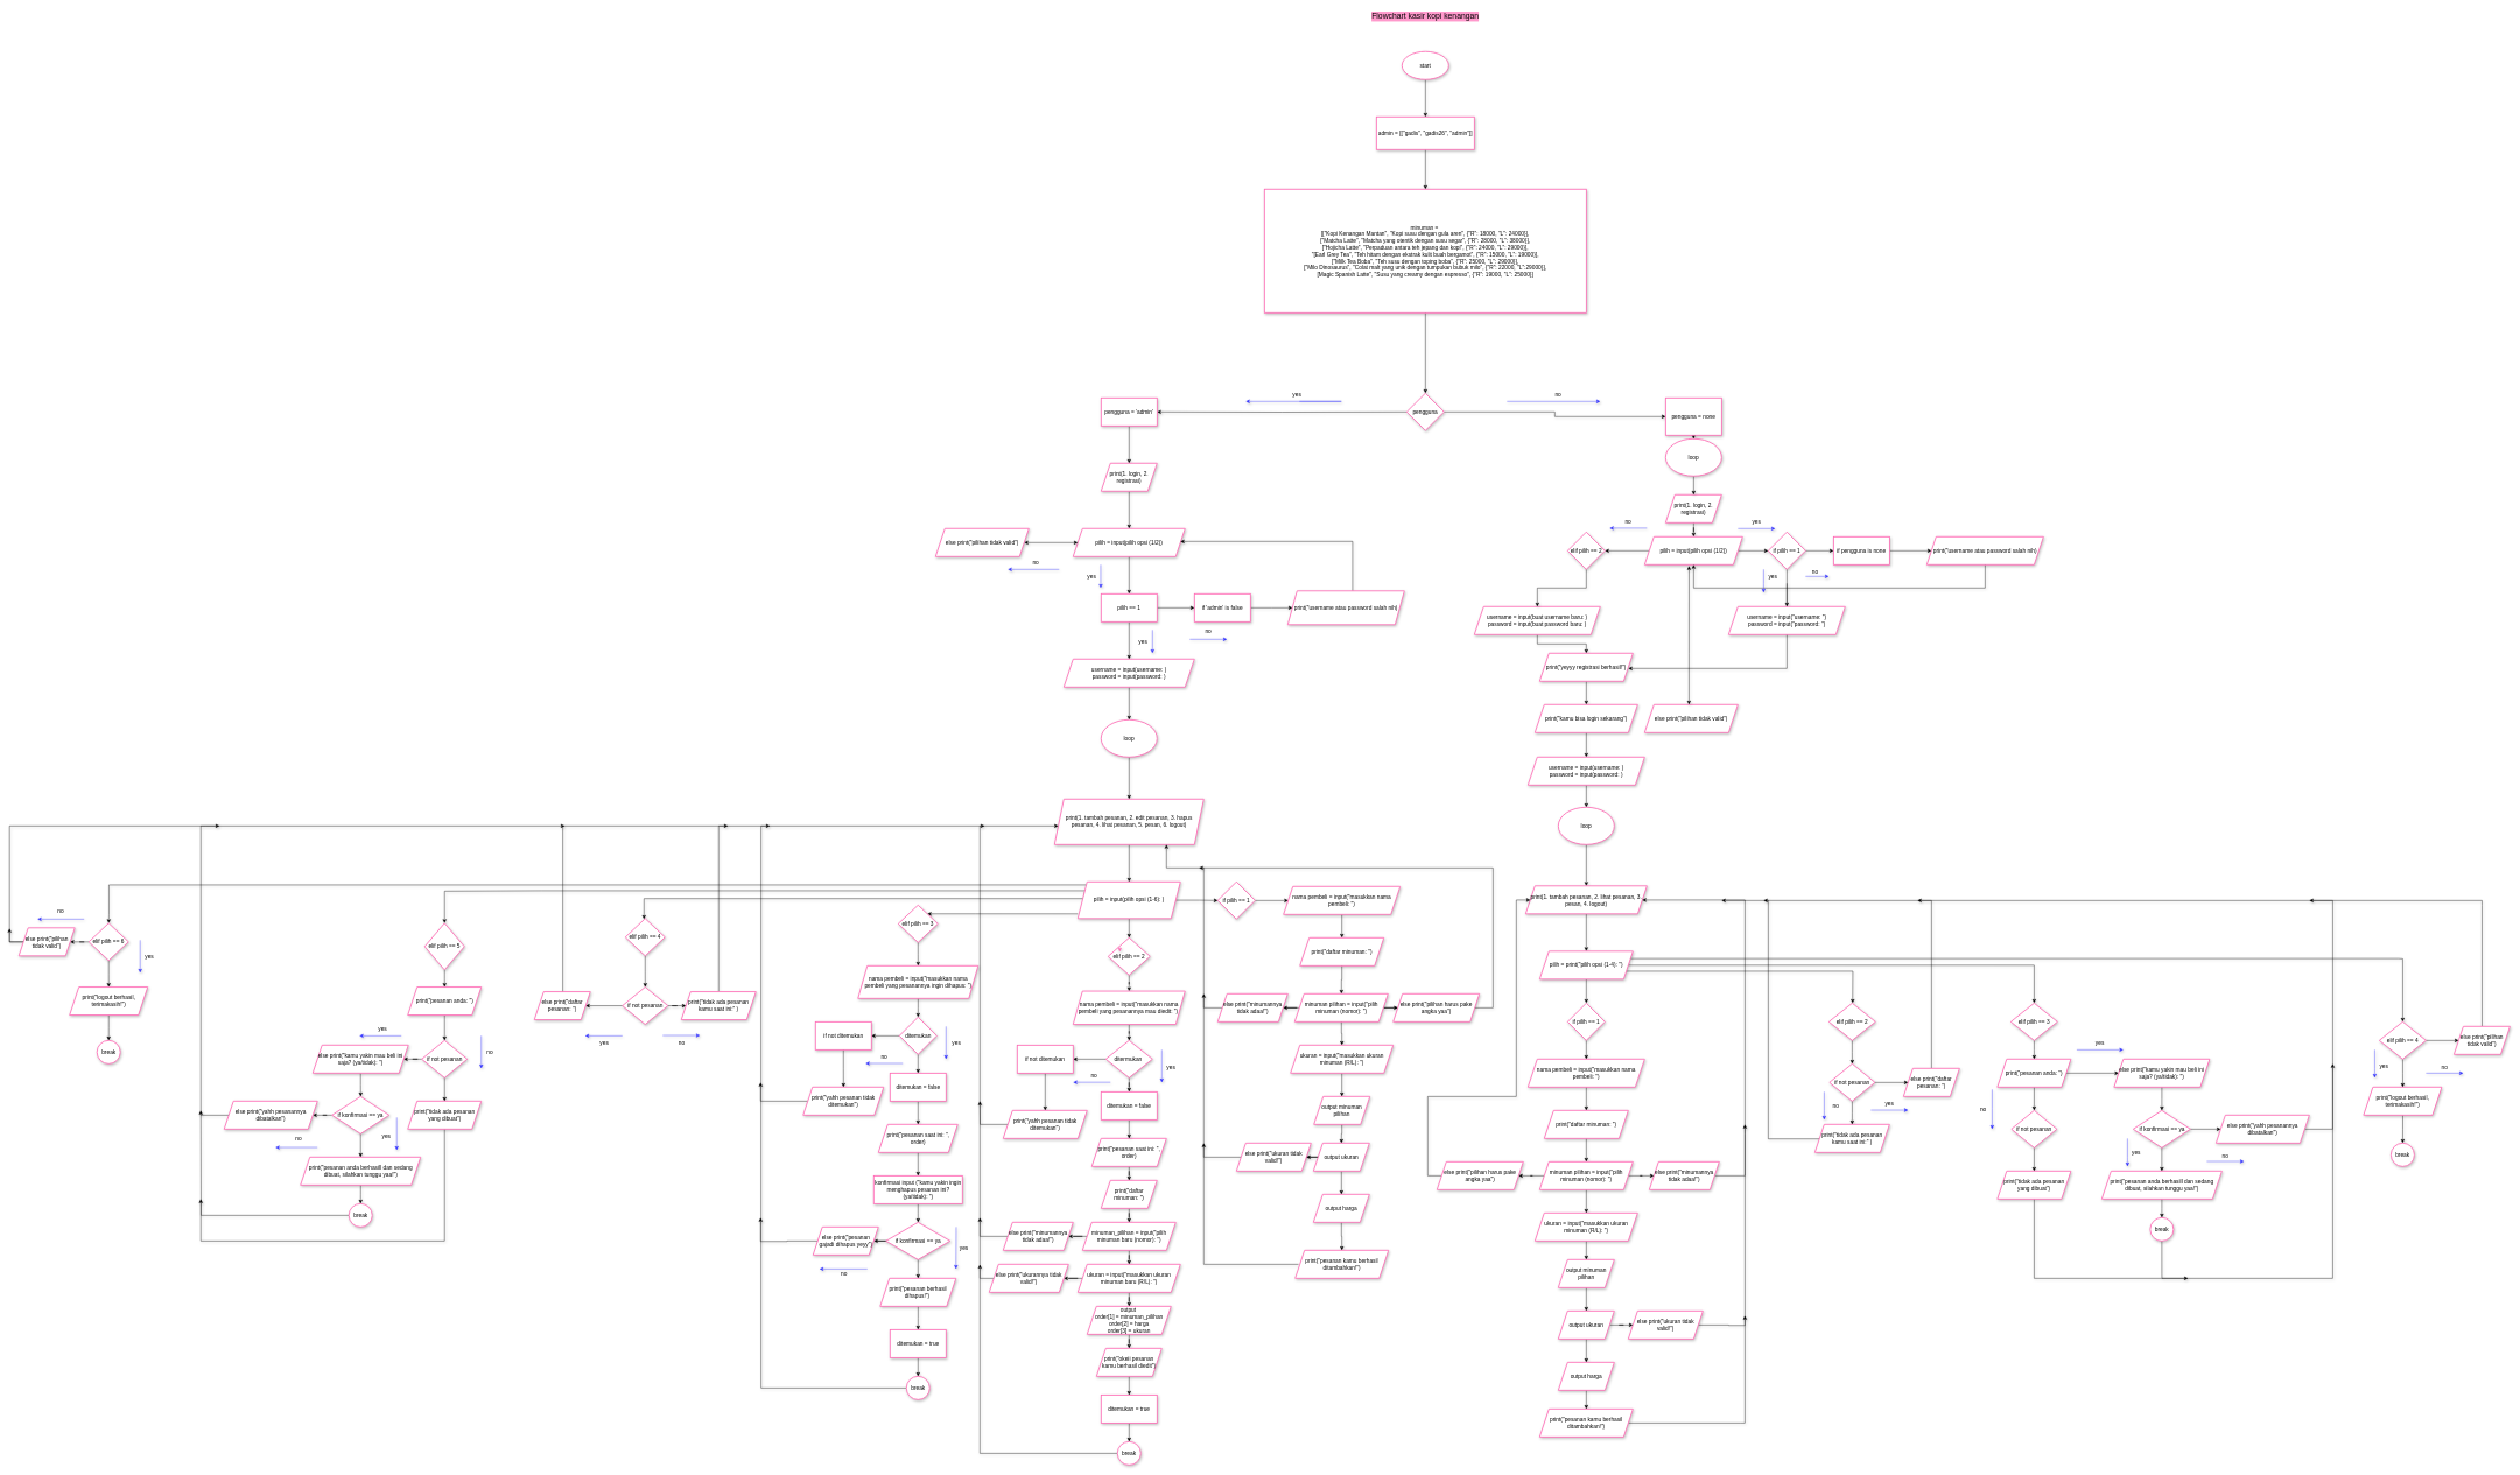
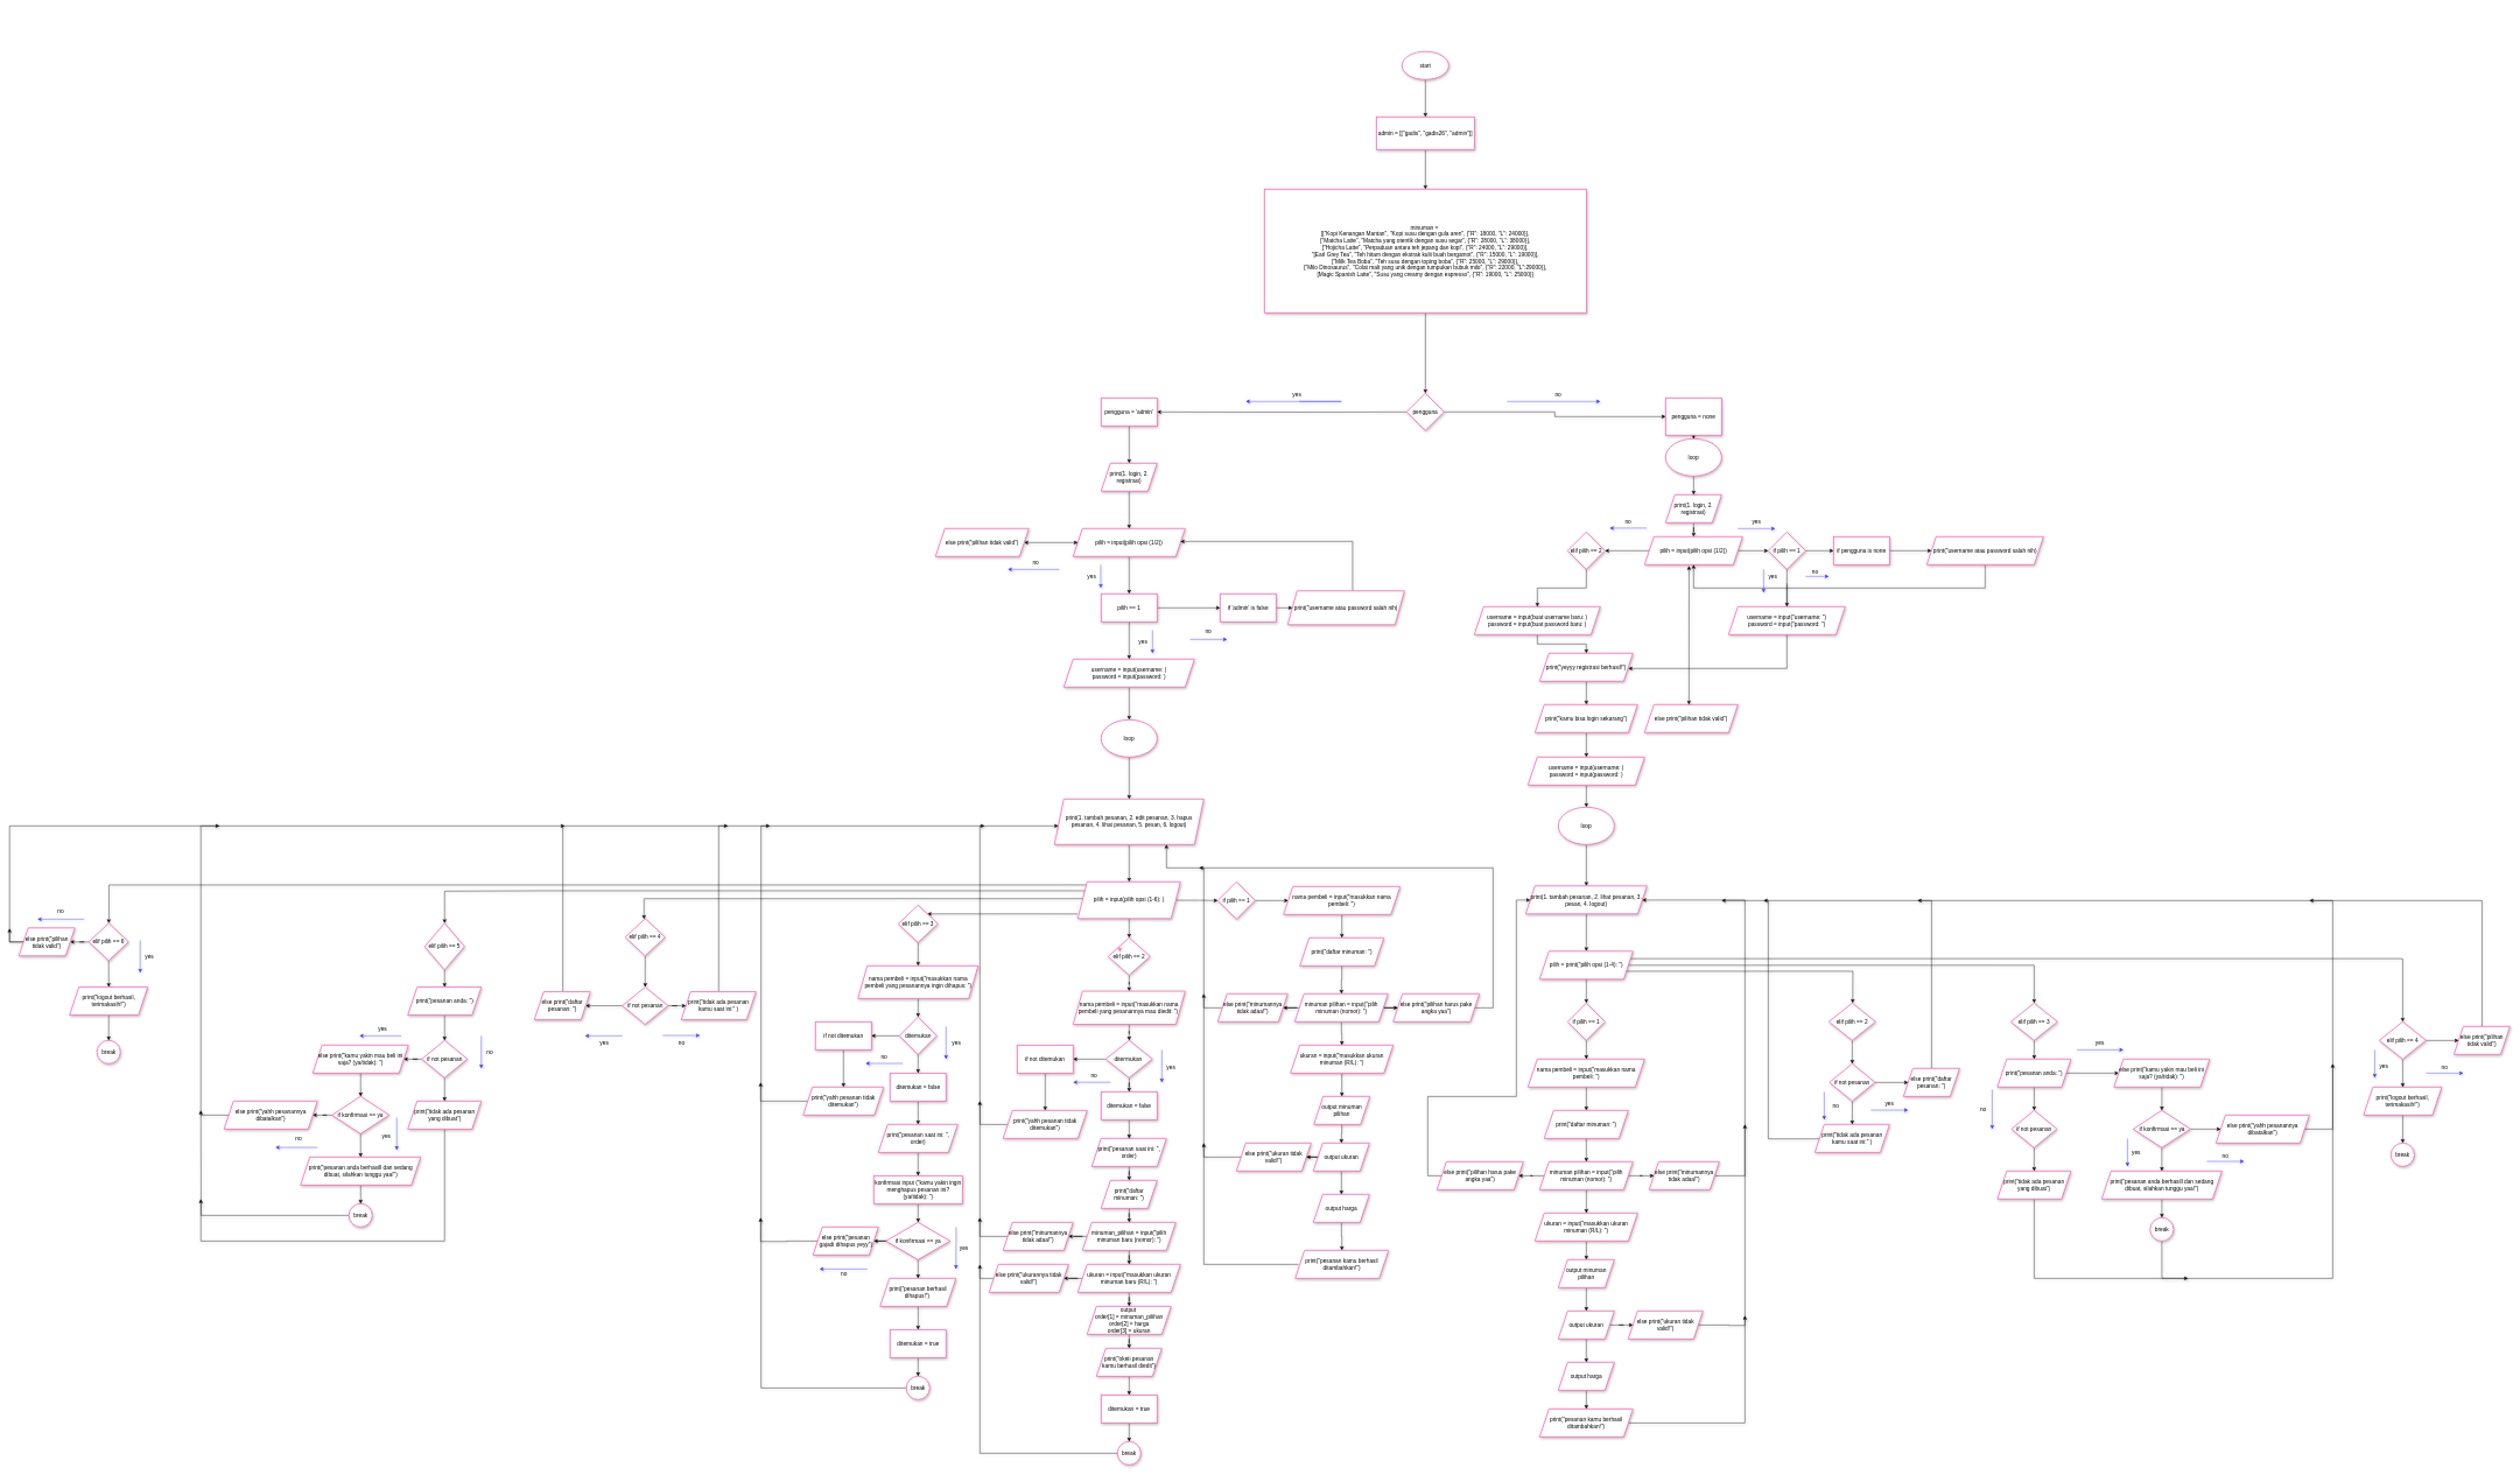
- <mxCell id="4" value="Flowchart kasir kopi kenangan" style="text;html=1;align=center;verticalAlign=middle;whiteSpace=wrap;rounded=0;labelBackgroundColor=#FF99CC;fontSize=17;shadow=1;" parent="1" vertex="1"><mxGeometry x="2939" y="20" width="232" height="30" as="geometry" /></mxCell>
- <mxCell id="60" value="if 'admin' is false" style="whiteSpace=wrap;html=1;strokeWidth=2;strokeColor=#FF66B3;shadow=1;" parent="1" vertex="1"><mxGeometry x="2560" y="1272.5" width="120" height="60" as="geometry" /></mxCell>
+ <mxCell id="60" value="if 'admin' is false" style="whiteSpace=wrap;html=1;strokeWidth=2;strokeColor=#FF66B3;shadow=1;" parent="1" vertex="1"><mxGeometry x="2615" y="1272.5" width="120" height="60" as="geometry" /></mxCell>
